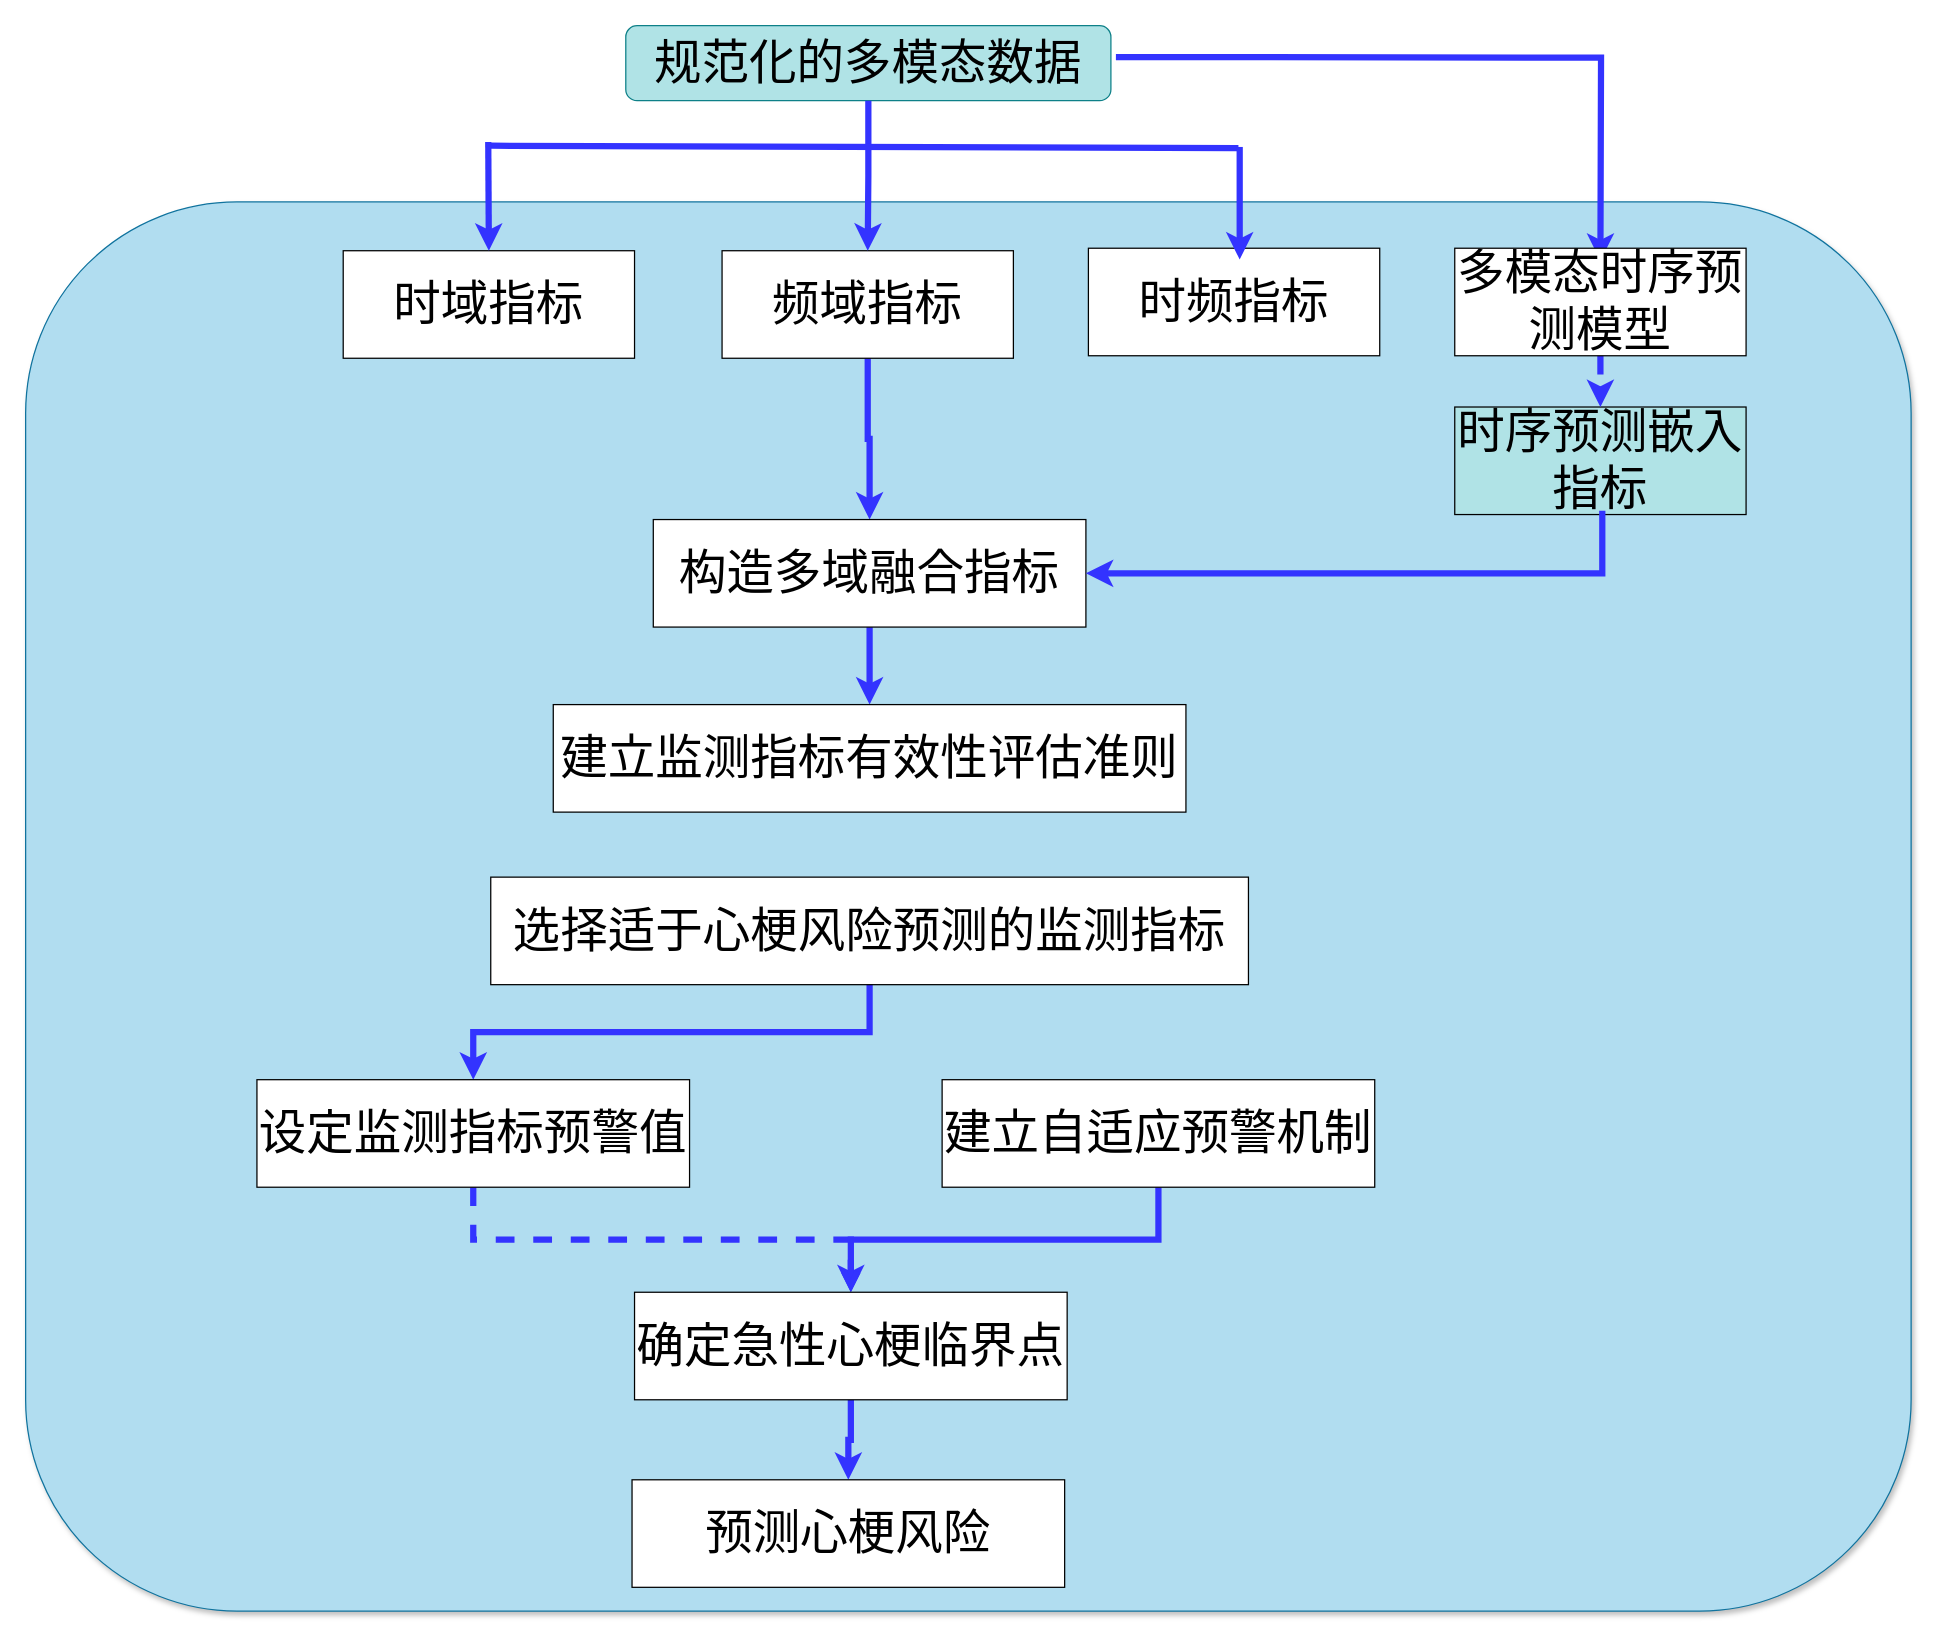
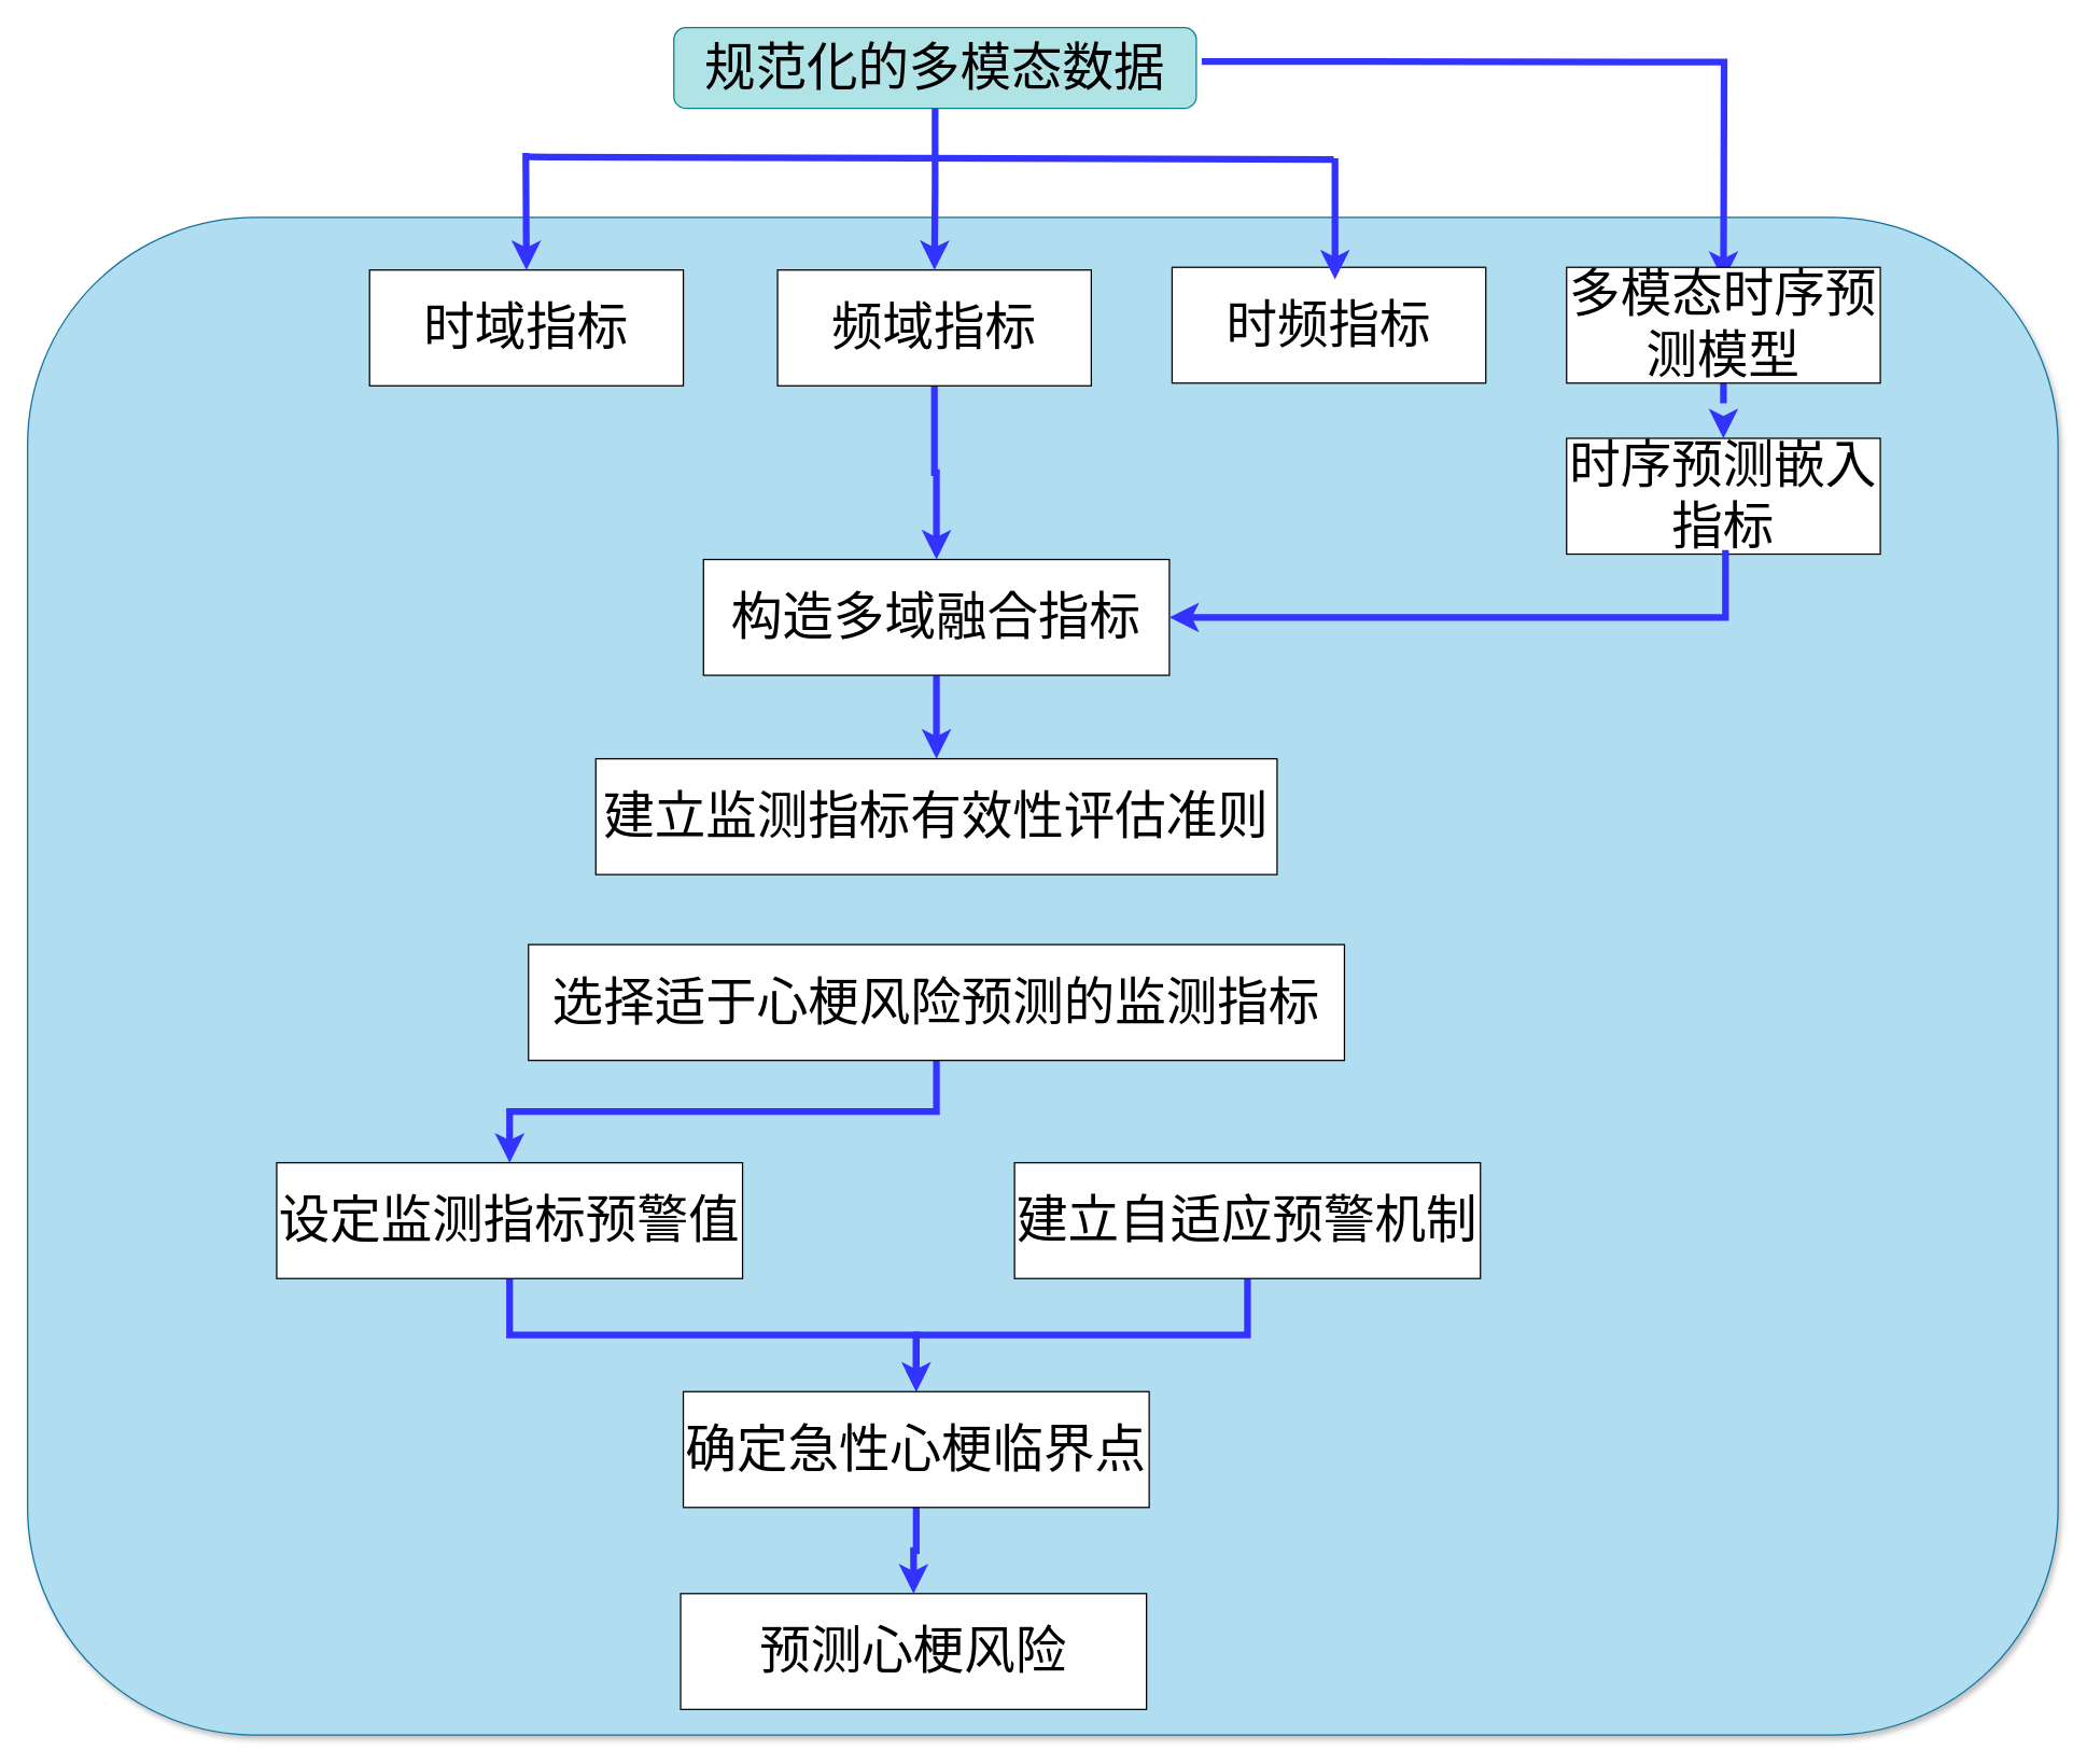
- <mxCell id="8" value="&lt;font style=&quot;font-size: 38px;&quot;&gt;时序预测嵌入指标&lt;/font&gt;" style="rounded=0;whiteSpace=wrap;html=1;fillColor=#b0e3e6;" vertex="1" parent="1"><mxGeometry x="1163" y="325" width="233" height="86" as="geometry" /></mxCell>
+ <mxCell id="8" value="&lt;font style=&quot;font-size: 38px;&quot;&gt;时序预测嵌入指标&lt;/font&gt;" style="rounded=0;whiteSpace=wrap;html=1;" vertex="1" parent="1"><mxGeometry x="1163" y="325" width="233" height="86" as="geometry" /></mxCell>
- <mxCell id="14" style="edgeStyle=orthogonalEdgeStyle;rounded=0;orthogonalLoop=1;jettySize=auto;html=1;strokeWidth=5;strokeColor=#3333FF;dashed=1;" edge="1" parent="1" source="15" target="19"><mxGeometry relative="1" as="geometry" /></mxCell>
+ <mxCell id="14" style="edgeStyle=orthogonalEdgeStyle;rounded=0;orthogonalLoop=1;jettySize=auto;html=1;strokeWidth=5;strokeColor=#3333FF;" edge="1" parent="1" source="15" target="19"><mxGeometry relative="1" as="geometry" /></mxCell>
